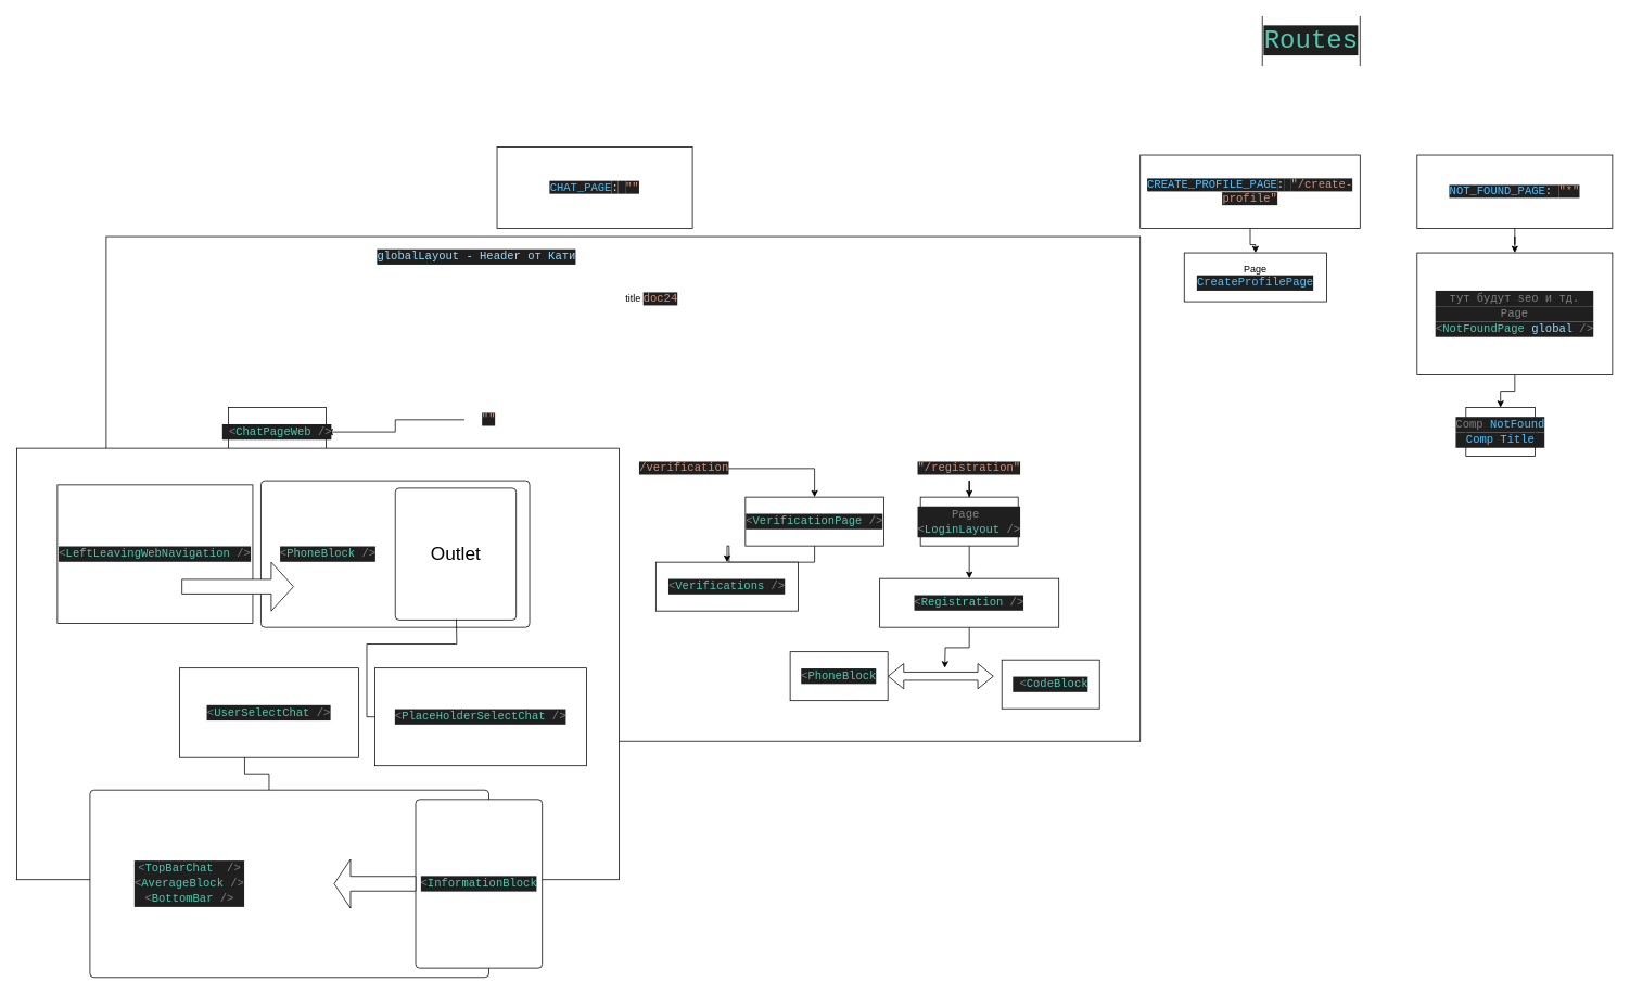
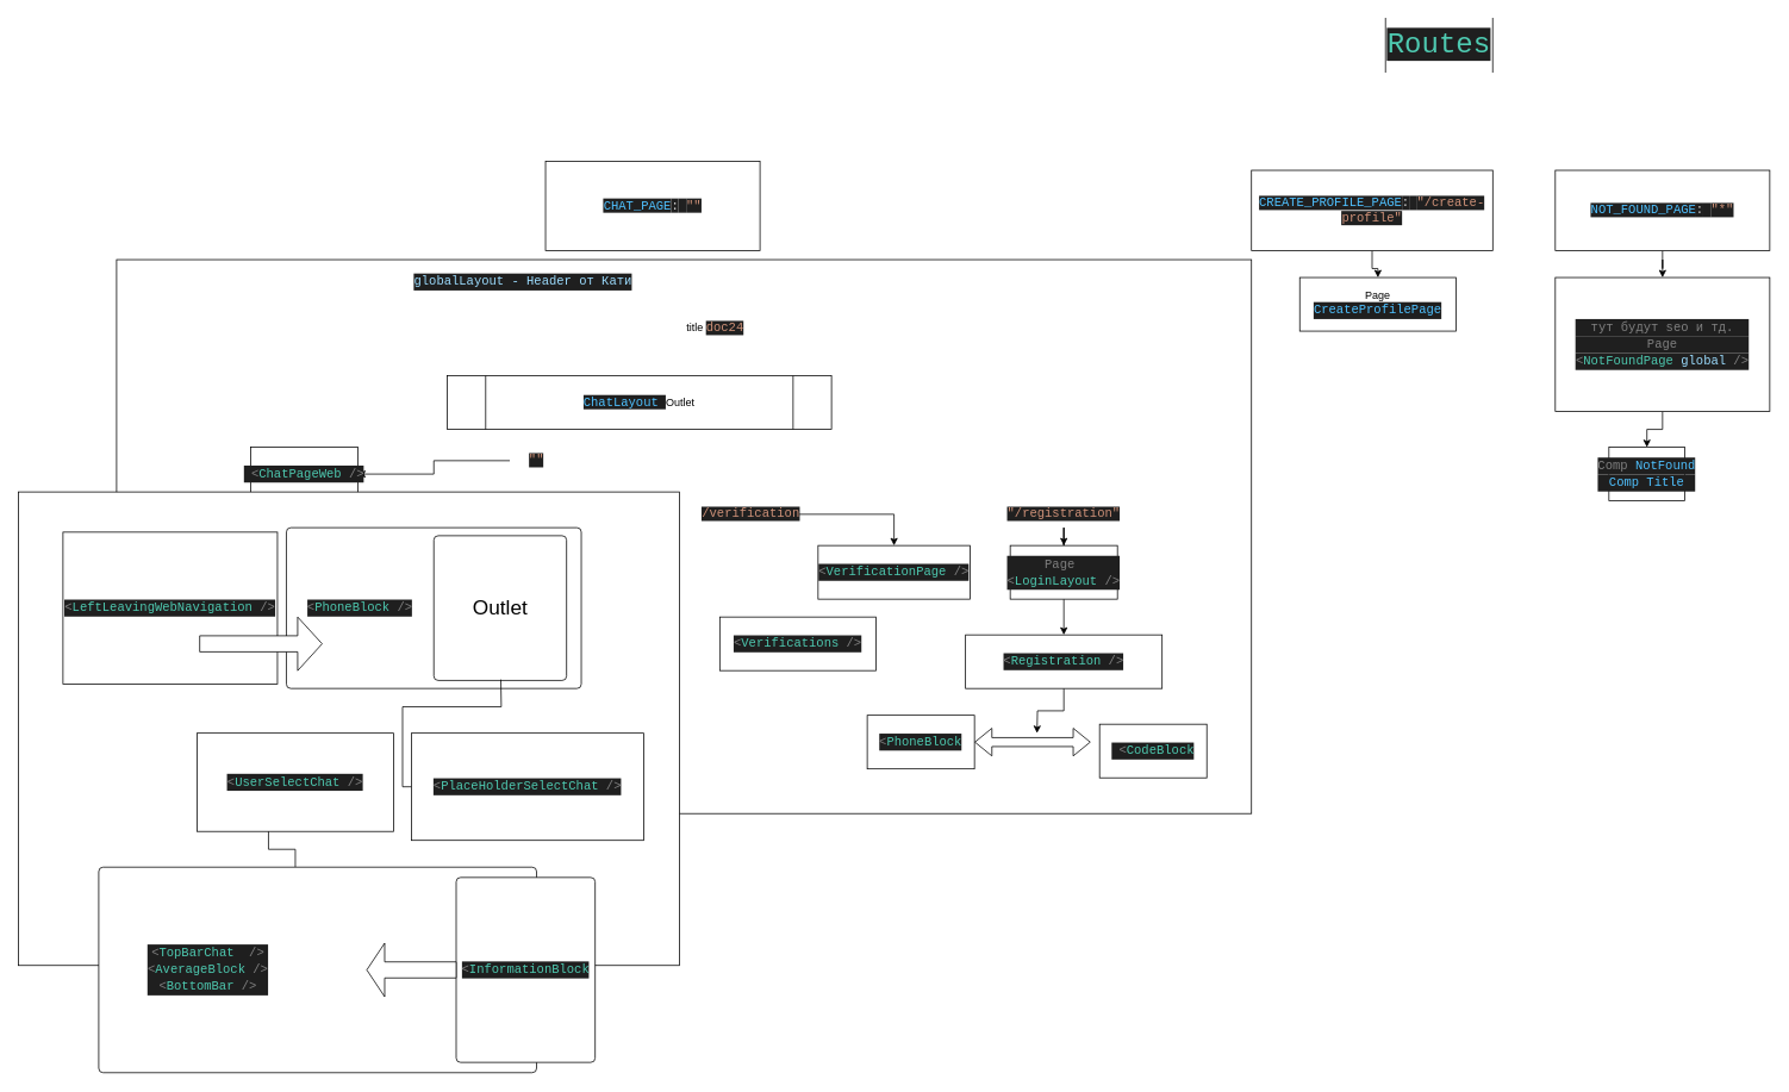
+ <mxCell id="15" value="&lt;span style=&quot;color: rgb(79, 193, 255); background-color: rgb(31, 31, 31); font-family: Consolas, &amp;quot;Courier New&amp;quot;, monospace; font-size: 14px; white-space: pre;&quot;&gt;ChatLayout &lt;/span&gt;Outlet" style="shape=process;whiteSpace=wrap;html=1;backgroundOutline=1;" vertex="1" parent="1"><mxGeometry x="500" y="420" width="430" height="60" as="geometry" /></mxCell>
- <mxCell id="27" value="" style="edgeStyle=orthogonalEdgeStyle;rounded=0;orthogonalLoop=1;jettySize=auto;html=1;" edge="1" parent="1" source="28" target="29"><mxGeometry relative="1" as="geometry" /></mxCell>
